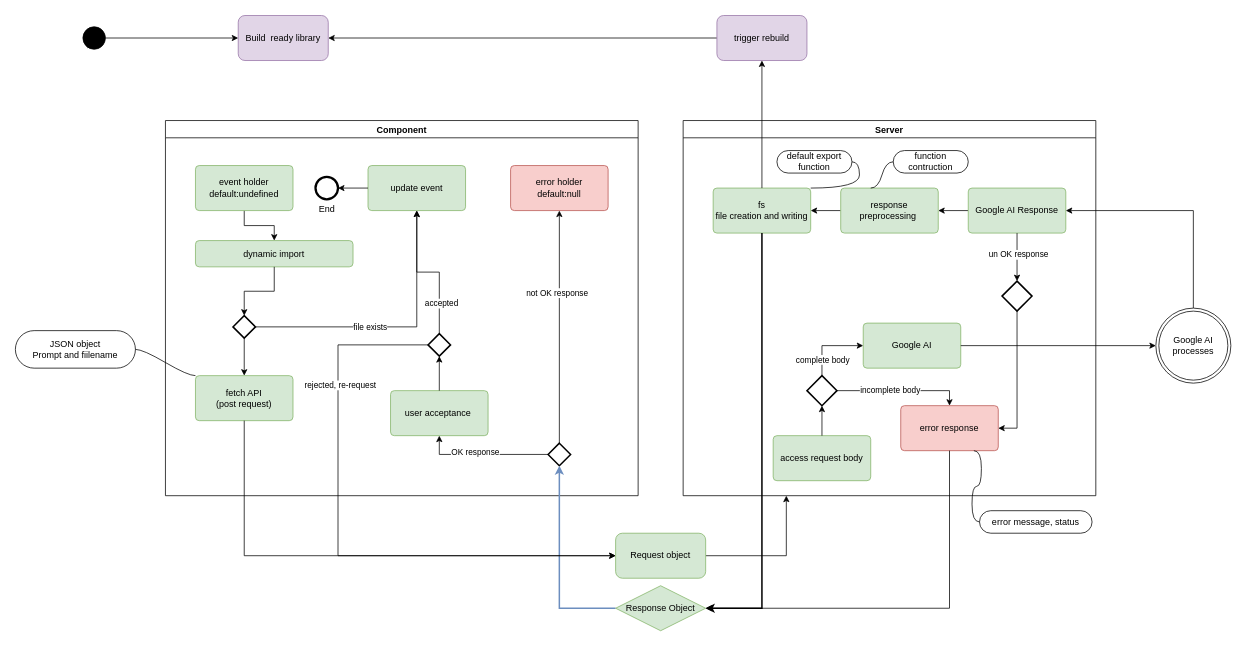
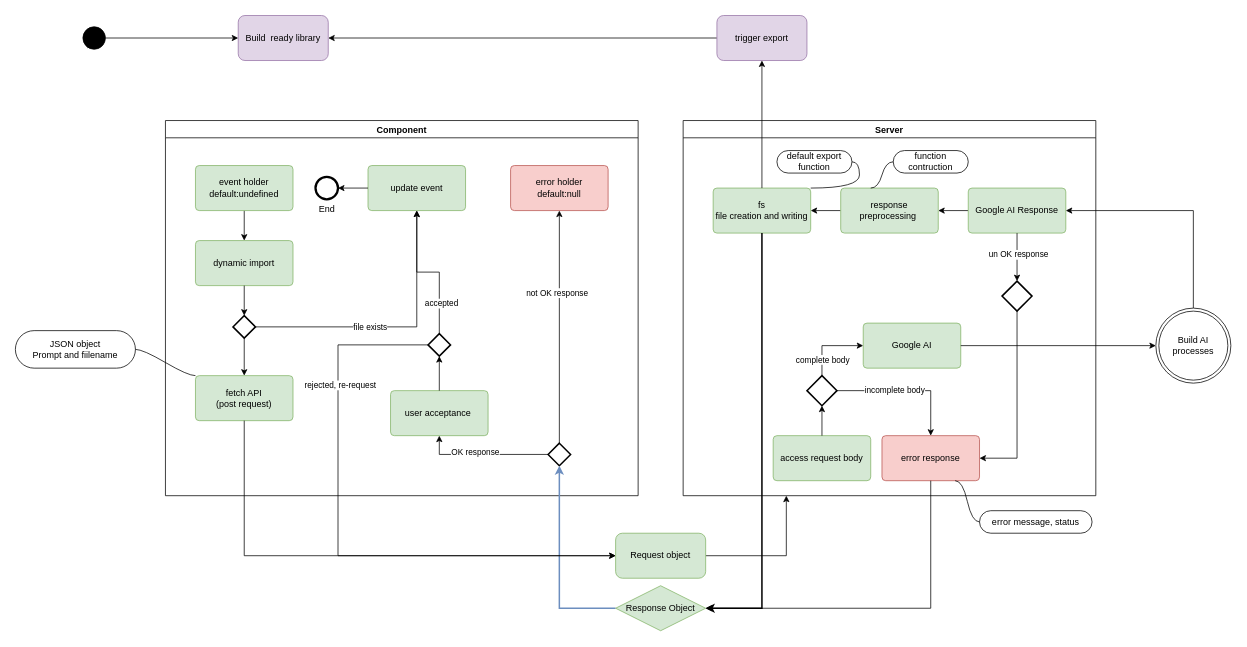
- <mxCell id="69" value="trigger rebuild" style="rounded=1;whiteSpace=wrap;html=1;fillColor=#e1d5e7;strokeColor=#9673a6;" vertex="1" parent="1"><mxGeometry x="955" y="20" width="120" height="60" as="geometry" /></mxCell>
+ <mxCell id="69" value="trigger export" style="rounded=1;whiteSpace=wrap;html=1;fillColor=#e1d5e7;strokeColor=#9673a6;" vertex="1" parent="1"><mxGeometry x="955" y="20" width="120" height="60" as="geometry" /></mxCell>
- <mxCell id="7" value="dynamic import" style="html=1;align=center;verticalAlign=middle;rounded=1;absoluteArcSize=1;arcSize=10;dashed=0;whiteSpace=wrap;fillColor=#d5e8d4;strokeColor=#82b366;" vertex="1" parent="4"><mxGeometry x="40" y="160" width="210" height="35" as="geometry" /></mxCell>
+ <mxCell id="7" value="dynamic import" style="html=1;align=center;verticalAlign=middle;rounded=1;absoluteArcSize=1;arcSize=10;dashed=0;whiteSpace=wrap;fillColor=#d5e8d4;strokeColor=#82b366;" vertex="1" parent="4"><mxGeometry x="40" y="160" width="130" height="60" as="geometry" /></mxCell>
- <mxCell id="59" value="Google AI processes" style="ellipse;shape=doubleEllipse;html=1;dashed=0;whiteSpace=wrap;aspect=fixed;" vertex="1" parent="1"><mxGeometry x="1540" y="410" width="100" height="100" as="geometry" /></mxCell>
+ <mxCell id="59" value="Build AI processes" style="ellipse;shape=doubleEllipse;html=1;dashed=0;whiteSpace=wrap;aspect=fixed;" vertex="1" parent="1"><mxGeometry x="1540" y="410" width="100" height="100" as="geometry" /></mxCell>
- <mxCell id="36" value="error response" style="html=1;align=center;verticalAlign=middle;rounded=1;absoluteArcSize=1;arcSize=10;dashed=0;whiteSpace=wrap;fillColor=#f8cecc;strokeColor=#b85450;" vertex="1" parent="29"><mxGeometry x="290" y="380" width="130" height="60" as="geometry" /></mxCell>
+ <mxCell id="36" value="error response" style="html=1;align=center;verticalAlign=middle;rounded=1;absoluteArcSize=1;arcSize=10;dashed=0;whiteSpace=wrap;fillColor=#f8cecc;strokeColor=#b85450;" vertex="1" parent="29"><mxGeometry x="265" y="420" width="130" height="60" as="geometry" /></mxCell>
